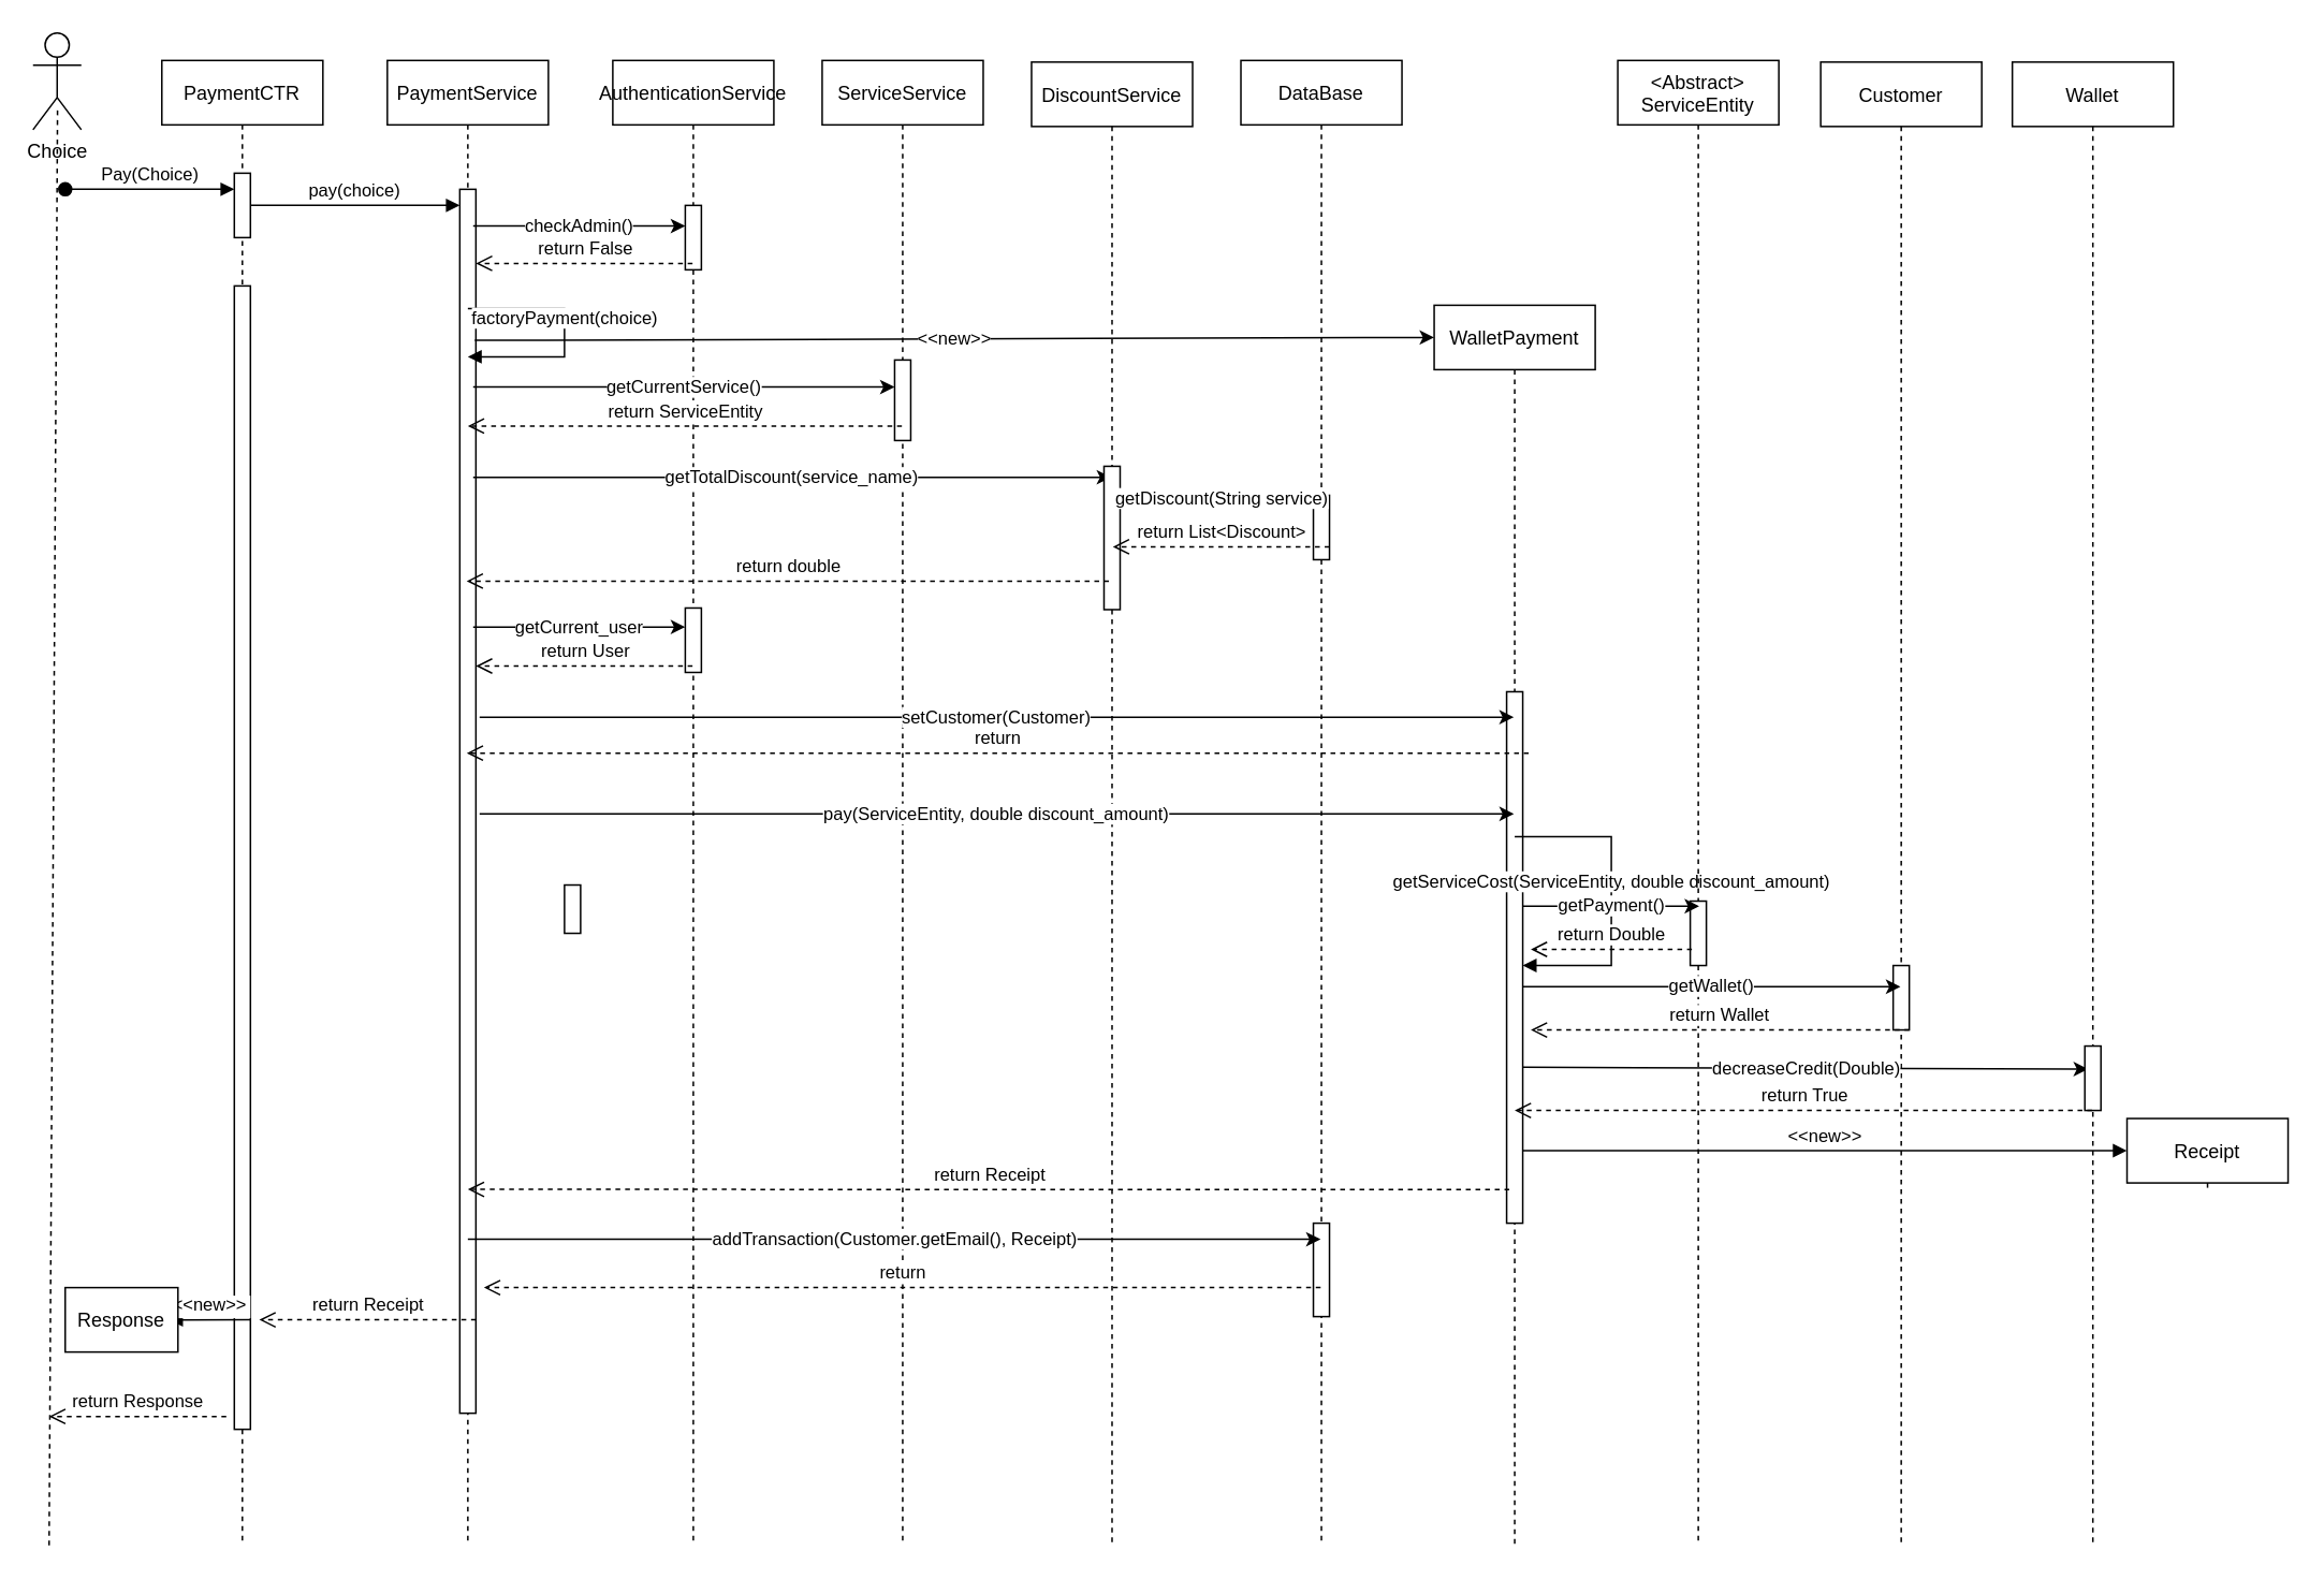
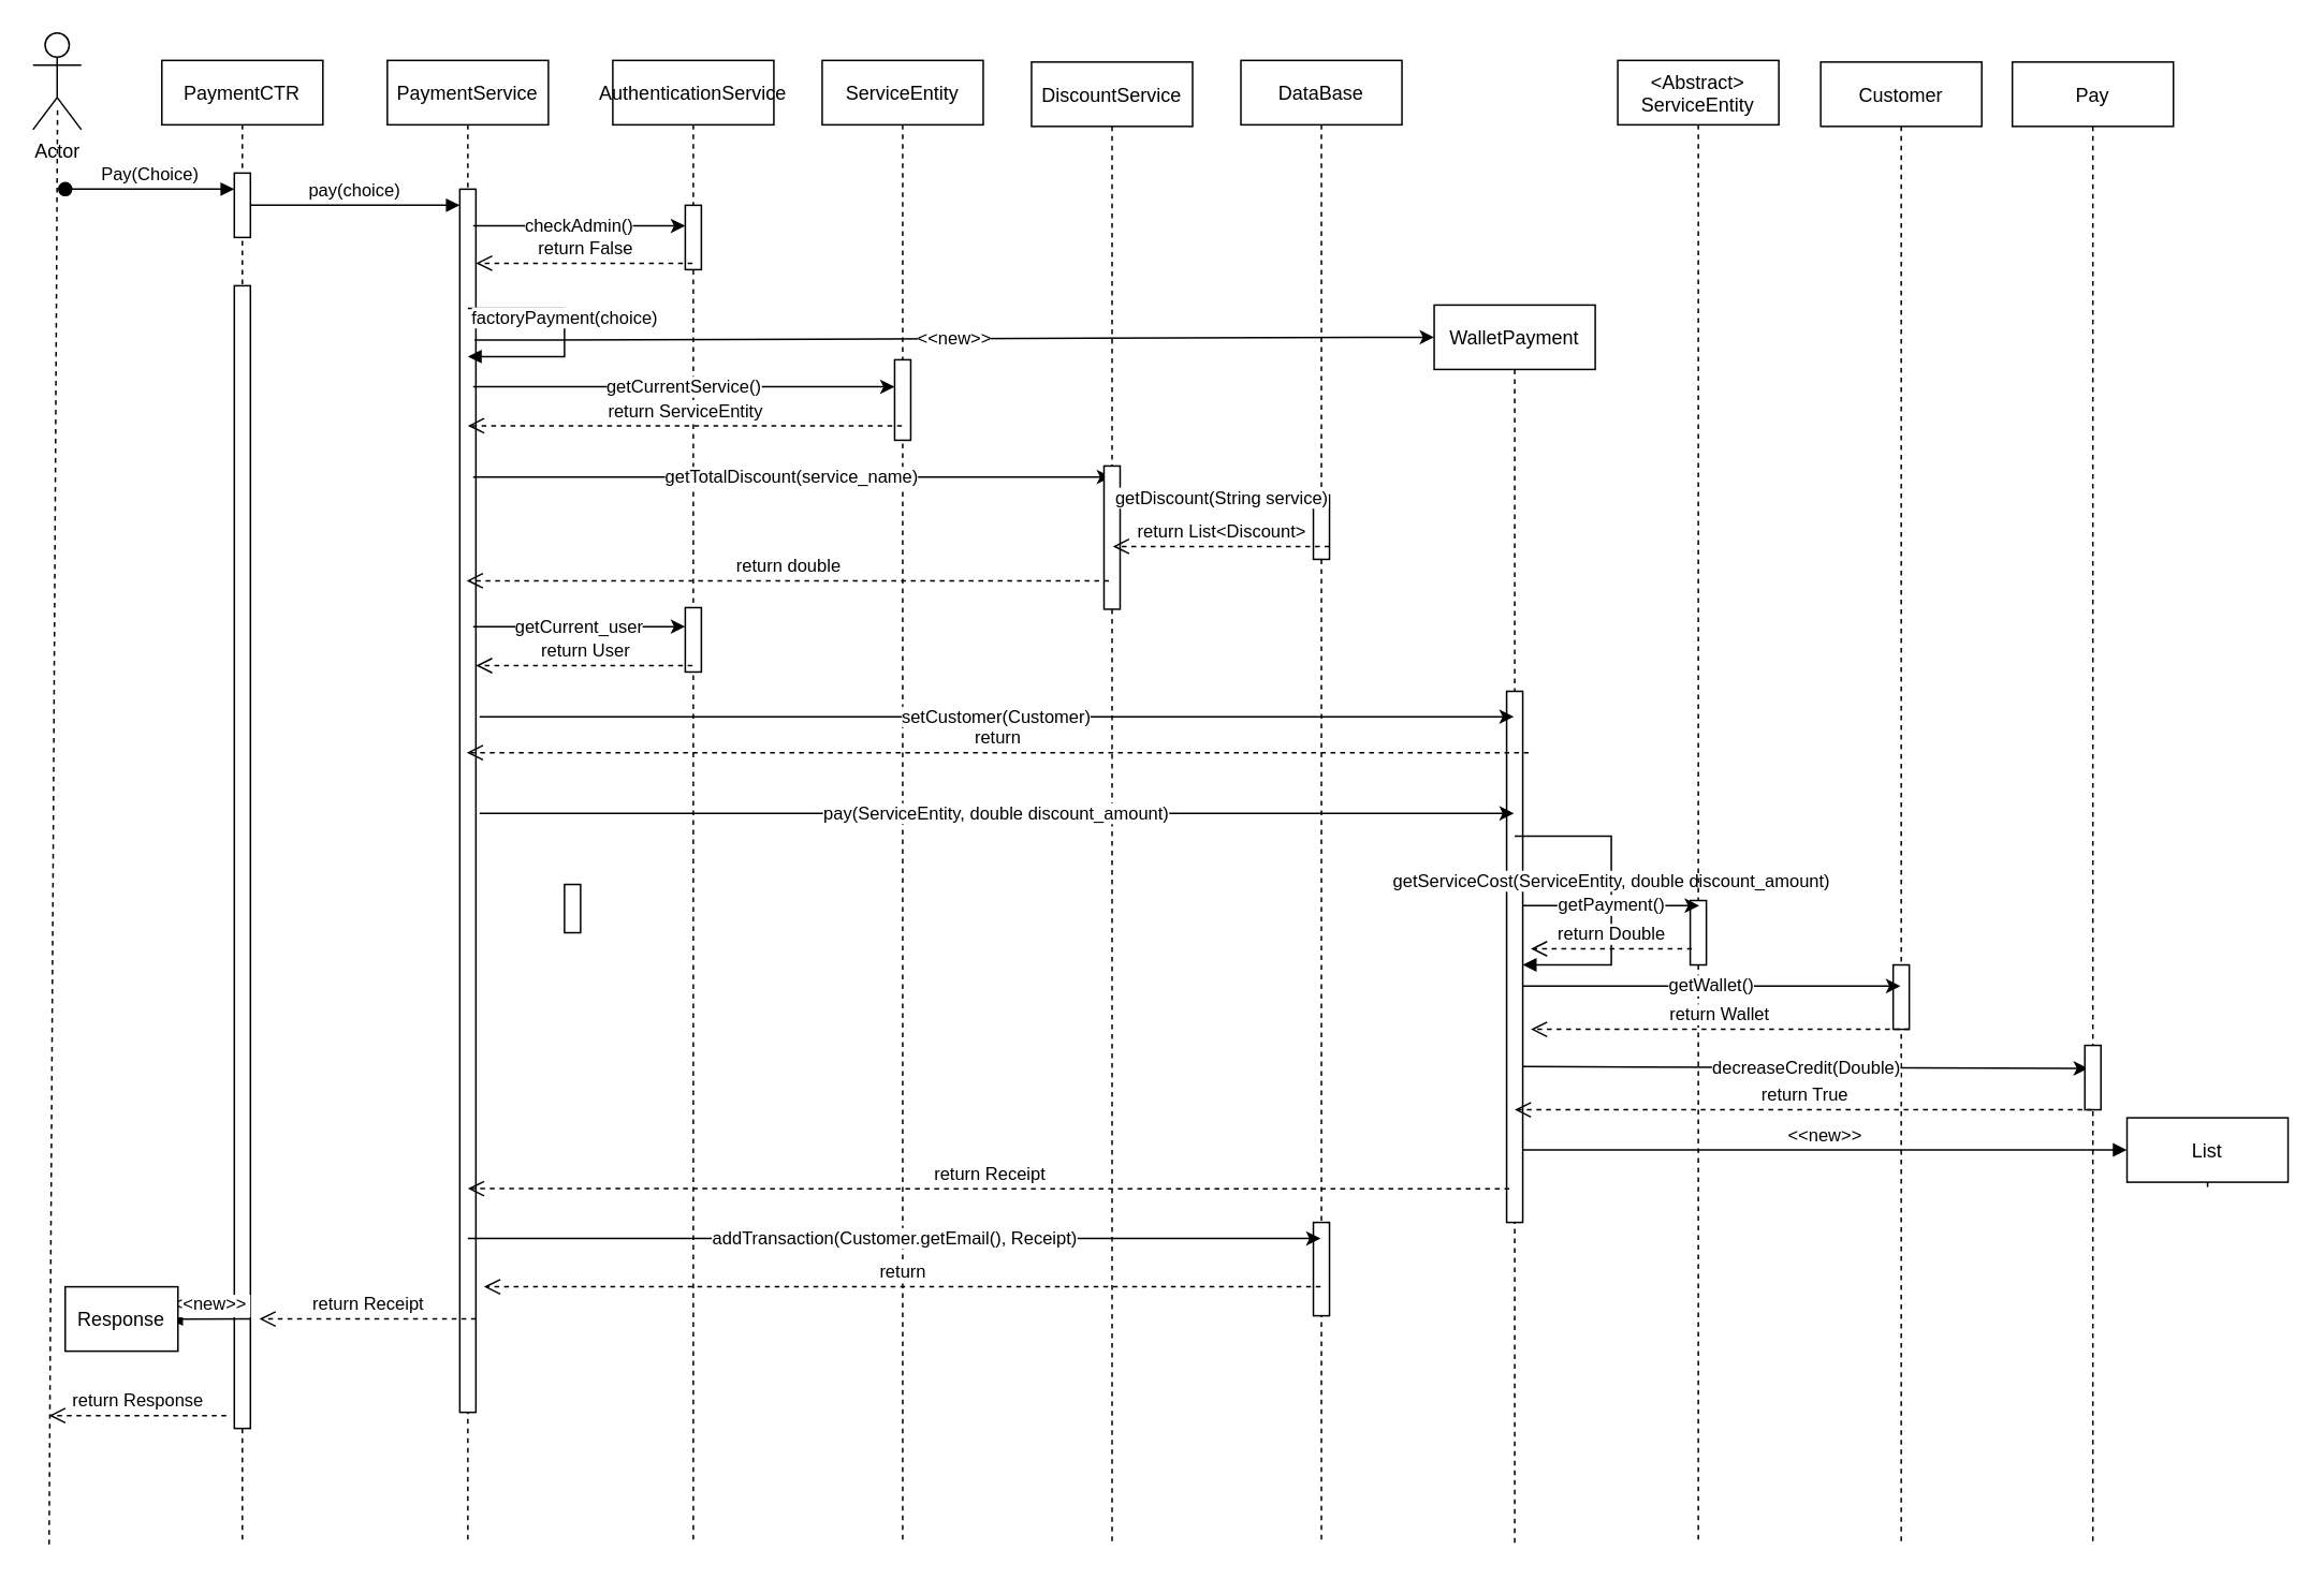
- <mxCell id="19" value="ServiceService" style="shape=umlLifeline;perimeter=lifelinePerimeter;container=1;collapsible=0;recursiveResize=0;rounded=0;shadow=0;strokeWidth=1;" parent="1" vertex="1"><mxGeometry x="510" y="37" width="100" height="922" as="geometry" /></mxCell>
+ <mxCell id="19" value="ServiceEntity" style="shape=umlLifeline;perimeter=lifelinePerimeter;container=1;collapsible=0;recursiveResize=0;rounded=0;shadow=0;strokeWidth=1;" parent="1" vertex="1"><mxGeometry x="510" y="37" width="100" height="922" as="geometry" /></mxCell>
- <mxCell id="51" value="Wallet" style="shape=umlLifeline;perimeter=lifelinePerimeter;container=1;collapsible=0;recursiveResize=0;rounded=0;shadow=0;strokeWidth=1;" parent="1" vertex="1"><mxGeometry x="1249" y="38" width="100" height="921" as="geometry" /></mxCell>
+ <mxCell id="51" value="Pay" style="shape=umlLifeline;perimeter=lifelinePerimeter;container=1;collapsible=0;recursiveResize=0;rounded=0;shadow=0;strokeWidth=1;" parent="1" vertex="1"><mxGeometry x="1249" y="38" width="100" height="921" as="geometry" /></mxCell>
- <mxCell id="11" value="Choice" style="shape=umlActor;verticalLabelPosition=bottom;verticalAlign=top;html=1;outlineConnect=0;" parent="1" vertex="1"><mxGeometry x="20" y="20" width="30" height="60" as="geometry" /></mxCell>
+ <mxCell id="11" value="Actor" style="shape=umlActor;verticalLabelPosition=bottom;verticalAlign=top;html=1;outlineConnect=0;" parent="1" vertex="1"><mxGeometry x="20" y="20" width="30" height="60" as="geometry" /></mxCell>
- <mxCell id="55" value="Receipt" style="shape=umlLifeline;perimeter=lifelinePerimeter;container=1;collapsible=0;recursiveResize=0;rounded=0;shadow=0;strokeWidth=1;" parent="1" vertex="1"><mxGeometry x="1320.2" y="694" width="100" height="45" as="geometry" /></mxCell>
+ <mxCell id="55" value="List" style="shape=umlLifeline;perimeter=lifelinePerimeter;container=1;collapsible=0;recursiveResize=0;rounded=0;shadow=0;strokeWidth=1;" parent="1" vertex="1"><mxGeometry x="1320.2" y="694" width="100" height="45" as="geometry" /></mxCell>
